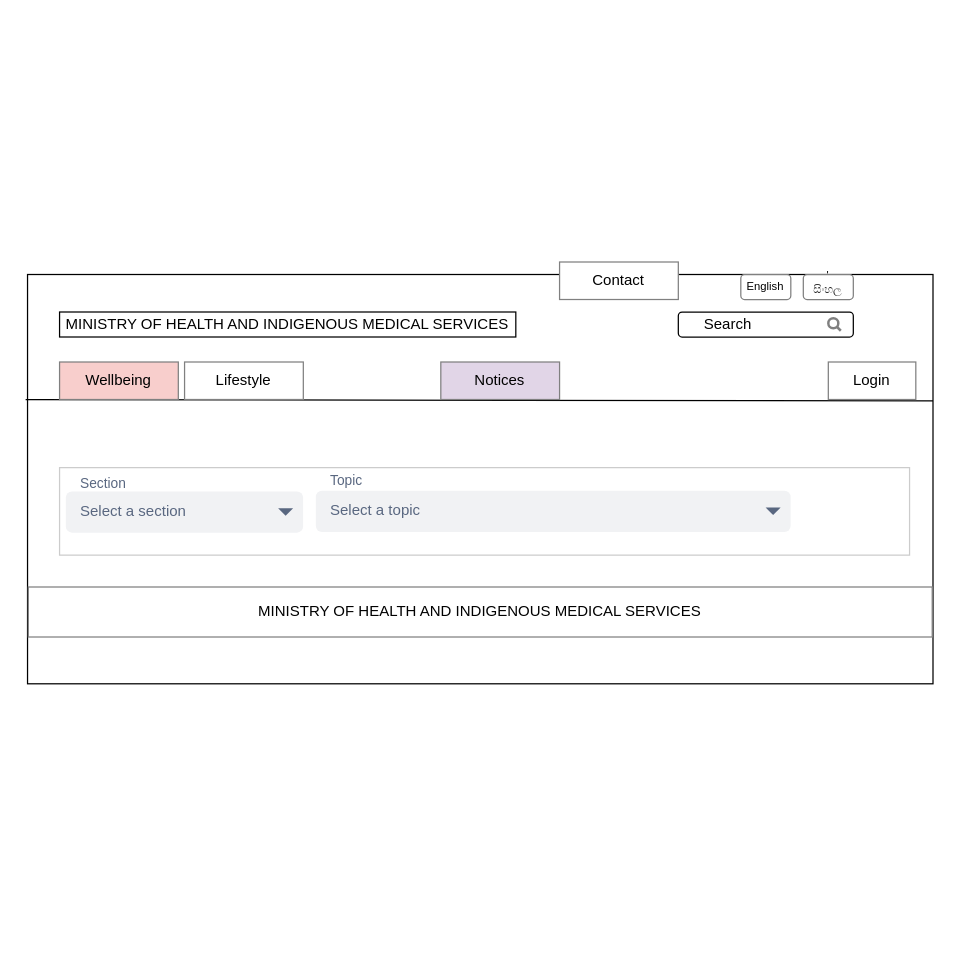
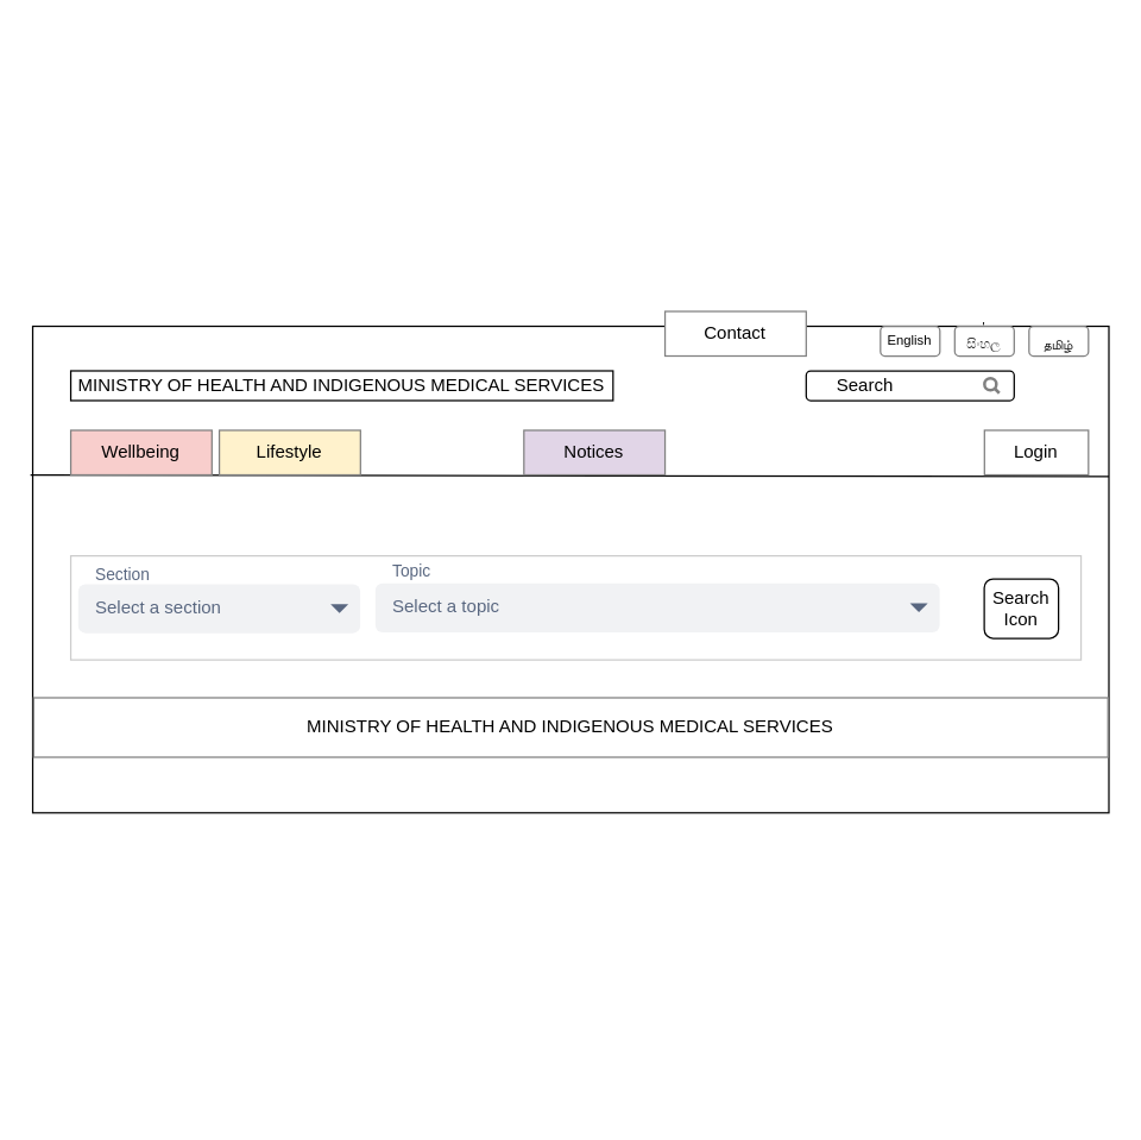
+ <mxCell id="15" value="&lt;br style=&quot;font-size: 9px;&quot;&gt;&lt;span style=&quot;color: rgb(34 , 34 , 34) ; font-family: &amp;quot;arial&amp;quot; , sans-serif ; text-align: left ; white-space: pre-wrap ; font-size: 9px&quot;&gt;தமிழ்&lt;/span&gt;" style="rounded=1;whiteSpace=wrap;html=1;shadow=0;glass=0;comic=0;strokeColor=#808080;perimeterSpacing=0;strokeWidth=1;verticalAlign=bottom;fontSize=9;spacing=1;" parent="1" vertex="1"><mxGeometry x="692.15" y="219" width="40" height="20" as="geometry" /></mxCell>
- <mxCell id="9" value="Lifestyle" style="rounded=0;whiteSpace=wrap;html=1;shadow=0;glass=0;comic=0;strokeColor=#808080;" parent="1" vertex="1"><mxGeometry x="147.15" y="289" width="95" height="30" as="geometry" /></mxCell>
+ <mxCell id="9" value="Lifestyle" style="rounded=0;whiteSpace=wrap;html=1;shadow=0;glass=0;comic=0;strokeColor=#808080;fillColor=#fff2cc;" parent="1" vertex="1"><mxGeometry x="147.15" y="289" width="95" height="30" as="geometry" /></mxCell>
+ <mxCell id="18" value="Search&lt;br&gt;Icon" style="rounded=1;whiteSpace=wrap;html=1;" parent="1" vertex="1"><mxGeometry x="662" y="389" width="50" height="40" as="geometry" /></mxCell>
